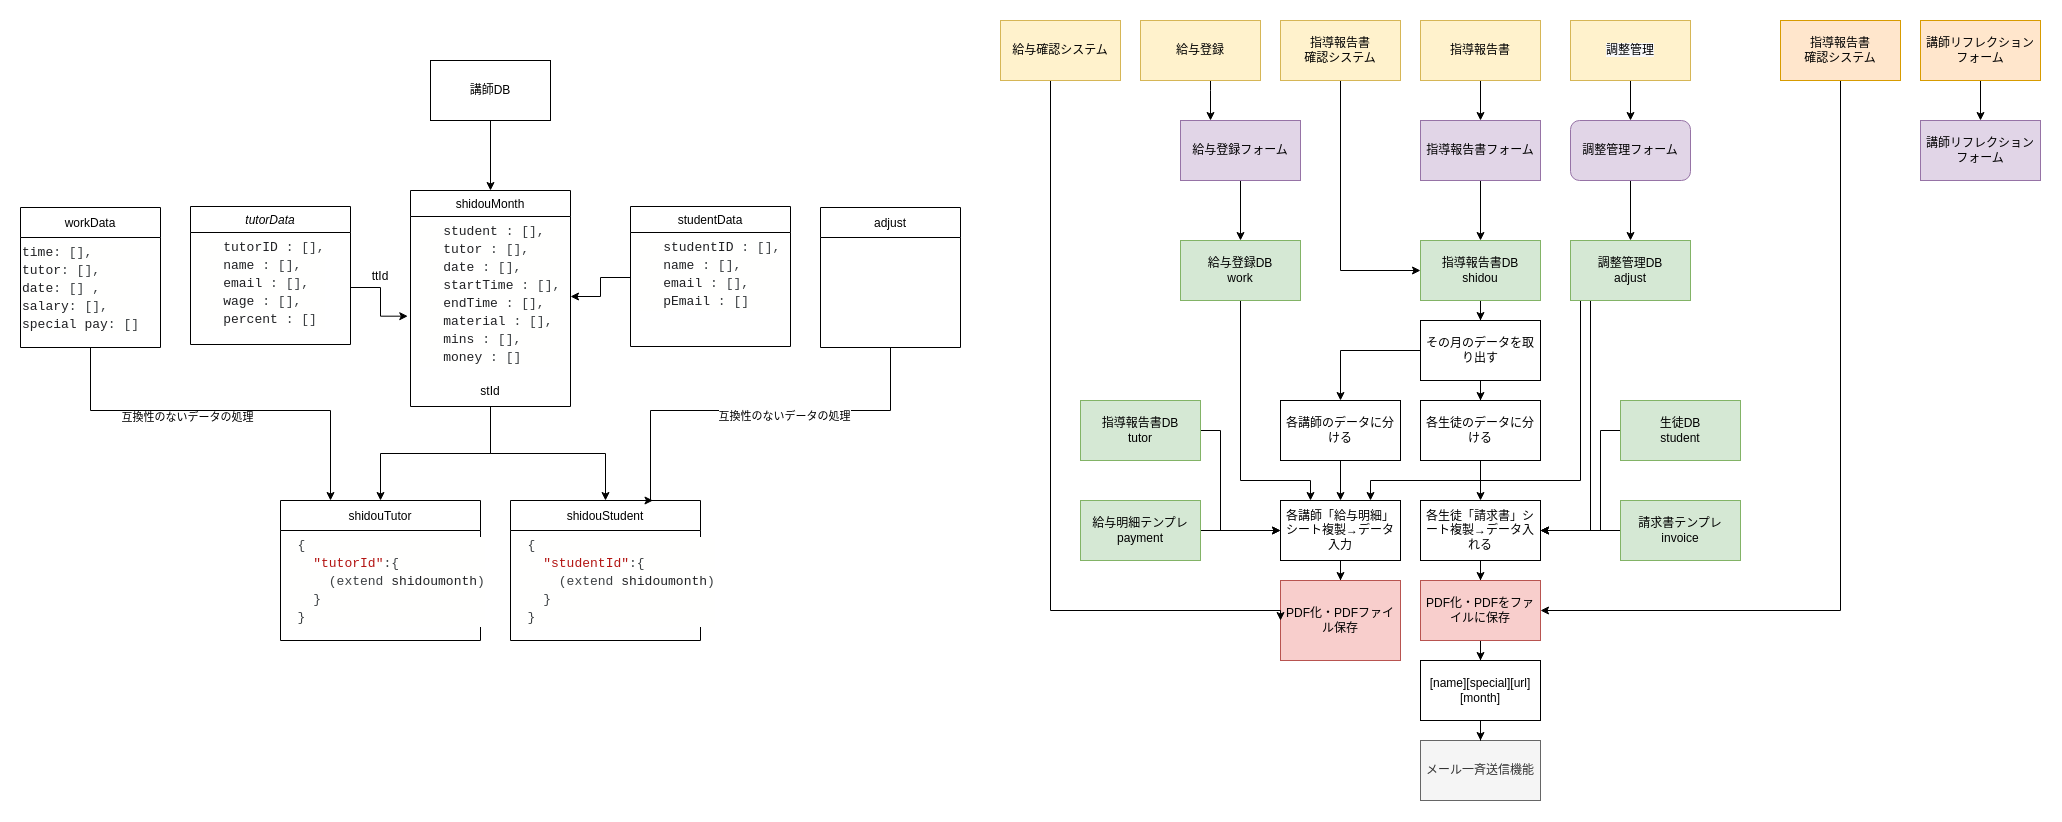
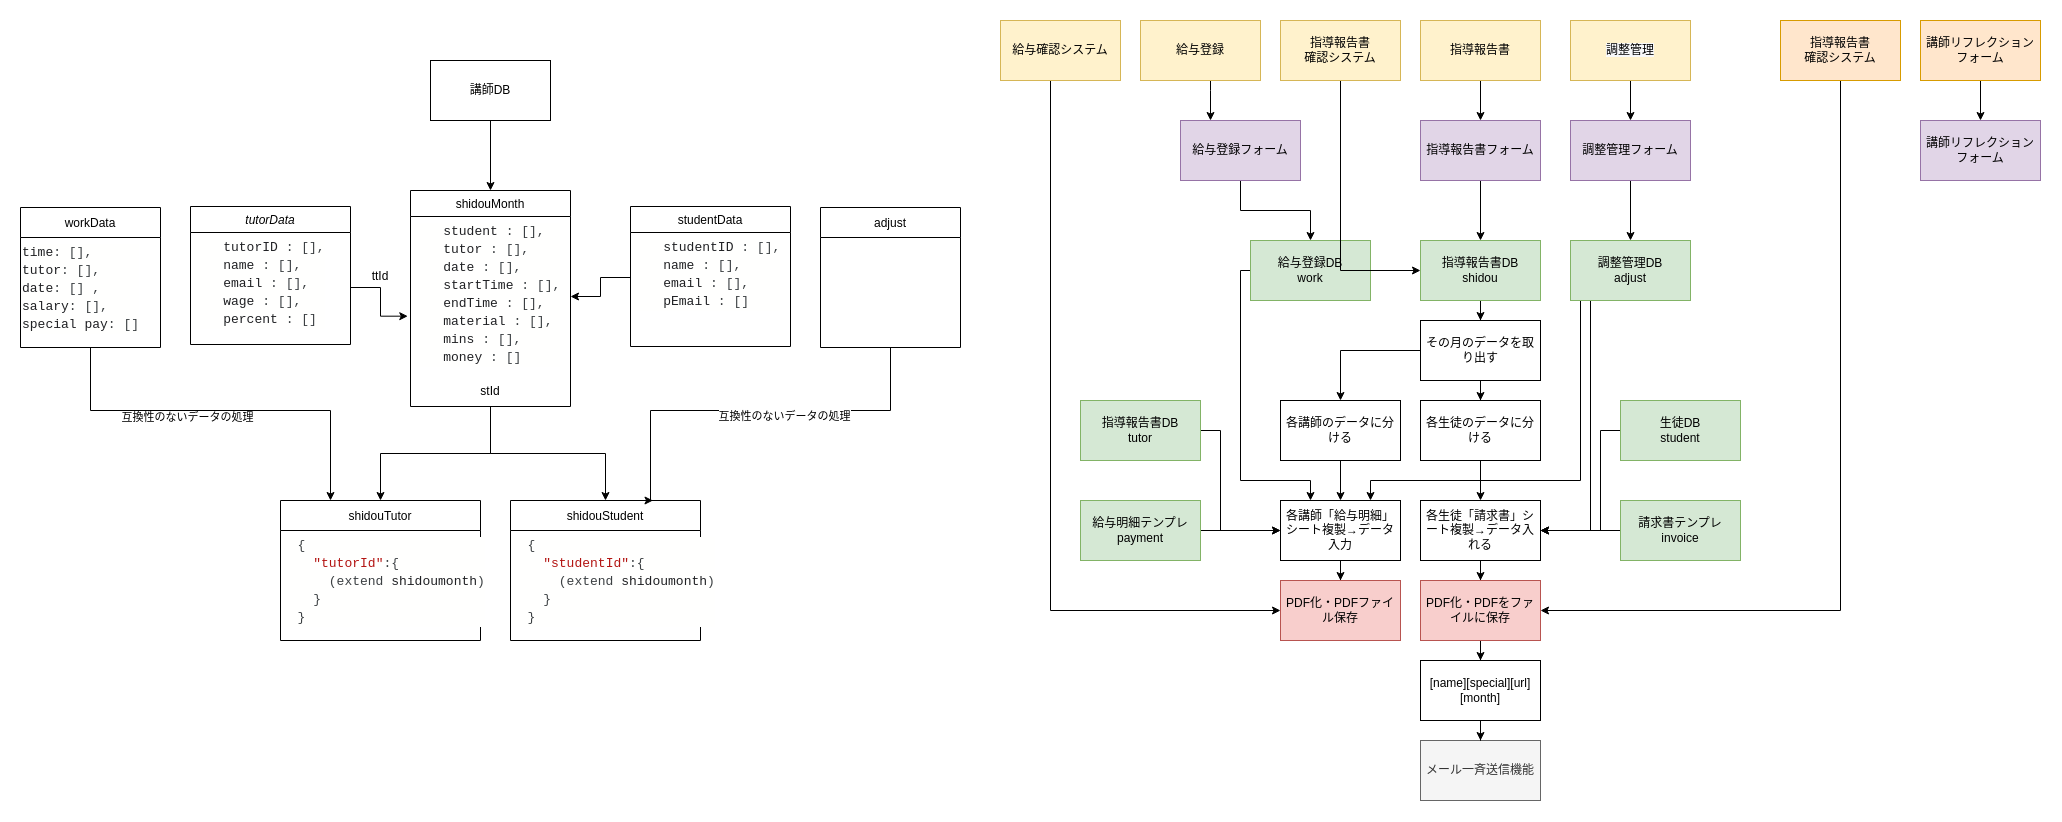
- <mxCell id="47" value="調整管理フォーム" style="whiteSpace=wrap;html=1;fillColor=#e1d5e7;strokeColor=#9673a6;rounded=1;" vertex="1" parent="1"><mxGeometry x="1570" y="120" width="120" height="60" as="geometry" /></mxCell>
+ <mxCell id="47" value="調整管理フォーム" style="rounded=0;whiteSpace=wrap;html=1;fillColor=#e1d5e7;strokeColor=#9673a6;" vertex="1" parent="1"><mxGeometry x="1570" y="120" width="120" height="60" as="geometry" /></mxCell>
- <mxCell id="54" value="給与登録DB&lt;br&gt;work" style="rounded=0;whiteSpace=wrap;html=1;fillColor=#d5e8d4;strokeColor=#82b366;" vertex="1" parent="1"><mxGeometry x="1180" y="240" width="120" height="60" as="geometry" /></mxCell>
+ <mxCell id="54" value="給与登録DB&lt;br&gt;work" style="rounded=0;whiteSpace=wrap;html=1;fillColor=#d5e8d4;strokeColor=#82b366;" vertex="1" parent="1"><mxGeometry x="1250" y="240" width="120" height="60" as="geometry" /></mxCell>
- <mxCell id="39" value="PDF化・PDFファイル保存" style="whiteSpace=wrap;html=1;rounded=0;fillColor=#f8cecc;strokeColor=#b85450;" vertex="1" parent="1"><mxGeometry x="1280" y="580" width="120" height="80" as="geometry" /></mxCell>
+ <mxCell id="39" value="PDF化・PDFファイル保存" style="whiteSpace=wrap;html=1;rounded=0;fillColor=#f8cecc;strokeColor=#b85450;" vertex="1" parent="1"><mxGeometry x="1280" y="580" width="120" height="60" as="geometry" /></mxCell>
